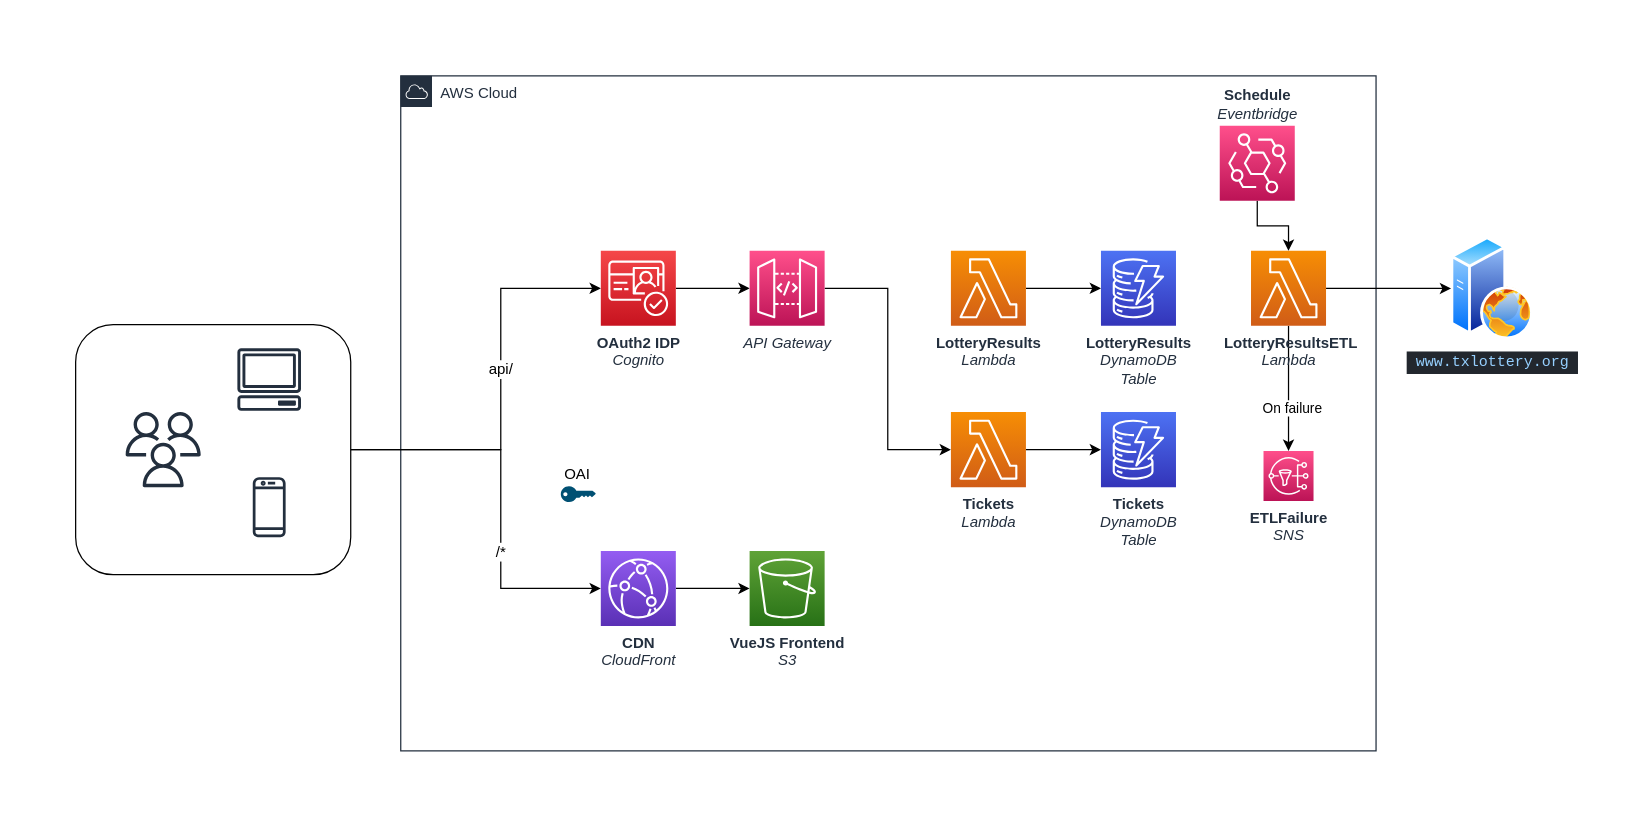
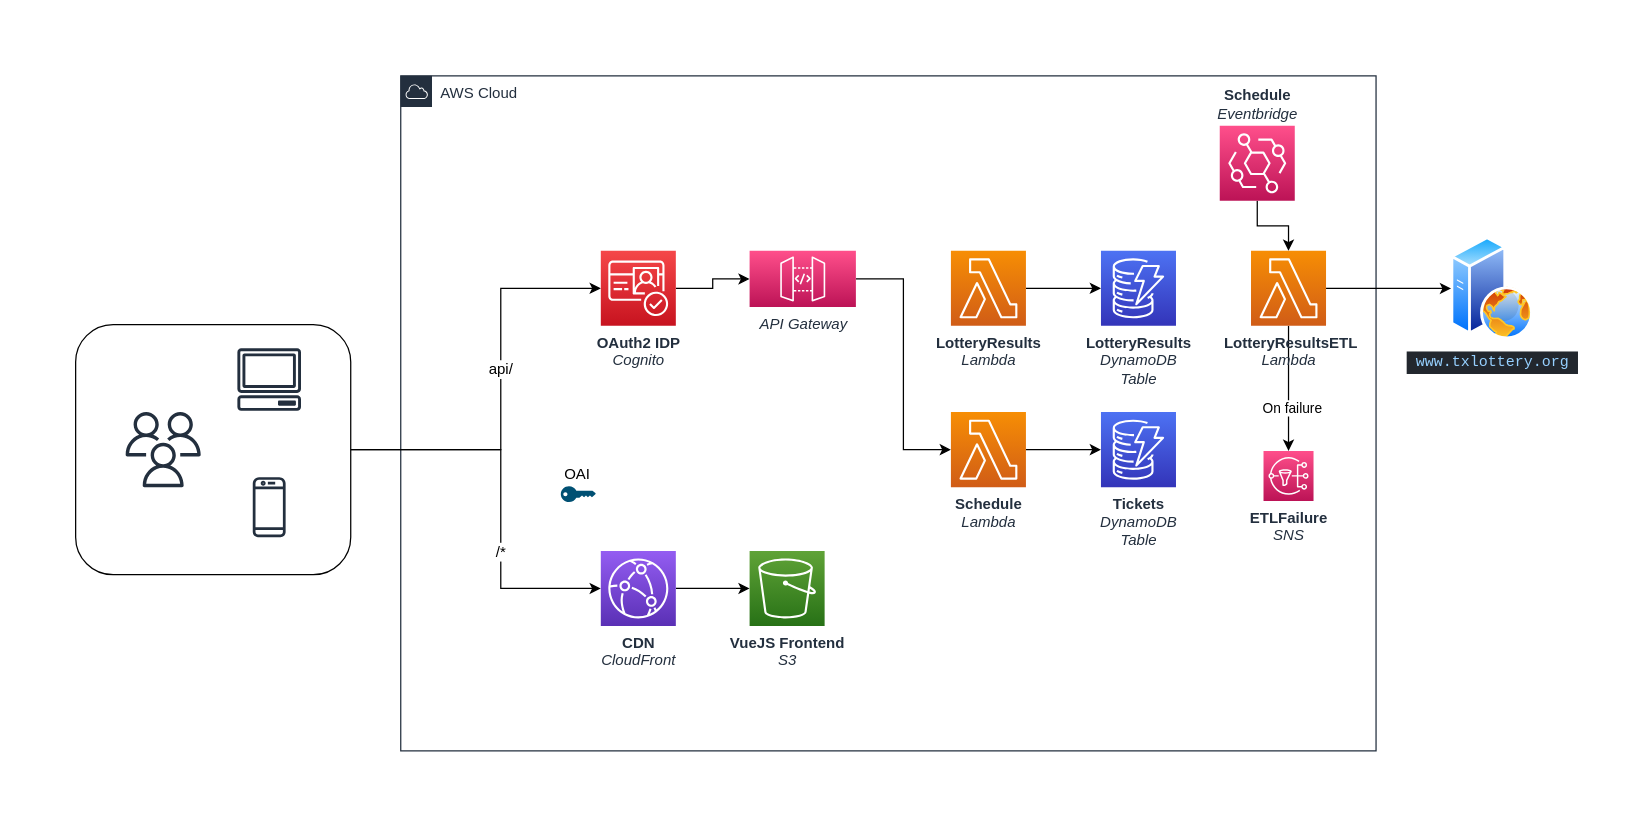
- <mxCell id="13" value="&lt;i&gt;API Gateway&lt;/i&gt;" style="sketch=0;points=[[0,0,0],[0.25,0,0],[0.5,0,0],[0.75,0,0],[1,0,0],[0,1,0],[0.25,1,0],[0.5,1,0],[0.75,1,0],[1,1,0],[0,0.25,0],[0,0.5,0],[0,0.75,0],[1,0.25,0],[1,0.5,0],[1,0.75,0]];outlineConnect=0;fontColor=#232F3E;gradientColor=#FF4F8B;gradientDirection=north;fillColor=#BC1356;strokeColor=#ffffff;dashed=0;verticalLabelPosition=bottom;verticalAlign=top;align=center;html=1;fontSize=12;fontStyle=0;aspect=fixed;shape=mxgraph.aws4.resourceIcon;resIcon=mxgraph.aws4.api_gateway;" parent="1" vertex="1"><mxGeometry x="599" y="200" width="60" height="60" as="geometry" /></mxCell>
+ <mxCell id="13" value="&lt;i&gt;API Gateway&lt;/i&gt;" style="sketch=0;points=[[0,0,0],[0.25,0,0],[0.5,0,0],[0.75,0,0],[1,0,0],[0,1,0],[0.25,1,0],[0.5,1,0],[0.75,1,0],[1,1,0],[0,0.25,0],[0,0.5,0],[0,0.75,0],[1,0.25,0],[1,0.5,0],[1,0.75,0]];outlineConnect=0;fontColor=#232F3E;gradientColor=#FF4F8B;gradientDirection=north;fillColor=#BC1356;strokeColor=#ffffff;dashed=0;verticalLabelPosition=bottom;verticalAlign=top;align=center;html=1;fontSize=12;fontStyle=0;aspect=fixed;shape=mxgraph.aws4.resourceIcon;resIcon=mxgraph.aws4.api_gateway;" parent="1" vertex="1"><mxGeometry x="599" y="200" width="85" height="45" as="geometry" /></mxCell>
- <mxCell id="17" value="&lt;b&gt;Tickets&lt;/b&gt;&lt;br&gt;&lt;i&gt;Lambda&lt;/i&gt;" style="sketch=0;points=[[0,0,0],[0.25,0,0],[0.5,0,0],[0.75,0,0],[1,0,0],[0,1,0],[0.25,1,0],[0.5,1,0],[0.75,1,0],[1,1,0],[0,0.25,0],[0,0.5,0],[0,0.75,0],[1,0.25,0],[1,0.5,0],[1,0.75,0]];outlineConnect=0;fontColor=#232F3E;gradientColor=#F78E04;gradientDirection=north;fillColor=#D05C17;strokeColor=#ffffff;dashed=0;verticalLabelPosition=bottom;verticalAlign=top;align=center;html=1;fontSize=12;fontStyle=0;aspect=fixed;shape=mxgraph.aws4.resourceIcon;resIcon=mxgraph.aws4.lambda;" parent="1" vertex="1"><mxGeometry x="760" y="329" width="60" height="60" as="geometry" /></mxCell>
+ <mxCell id="17" value="&lt;b&gt;Schedule&lt;/b&gt;&lt;br&gt;&lt;i&gt;Lambda&lt;/i&gt;" style="sketch=0;points=[[0,0,0],[0.25,0,0],[0.5,0,0],[0.75,0,0],[1,0,0],[0,1,0],[0.25,1,0],[0.5,1,0],[0.75,1,0],[1,1,0],[0,0.25,0],[0,0.5,0],[0,0.75,0],[1,0.25,0],[1,0.5,0],[1,0.75,0]];outlineConnect=0;fontColor=#232F3E;gradientColor=#F78E04;gradientDirection=north;fillColor=#D05C17;strokeColor=#ffffff;dashed=0;verticalLabelPosition=bottom;verticalAlign=top;align=center;html=1;fontSize=12;fontStyle=0;aspect=fixed;shape=mxgraph.aws4.resourceIcon;resIcon=mxgraph.aws4.lambda;" parent="1" vertex="1"><mxGeometry x="760" y="329" width="60" height="60" as="geometry" /></mxCell>
